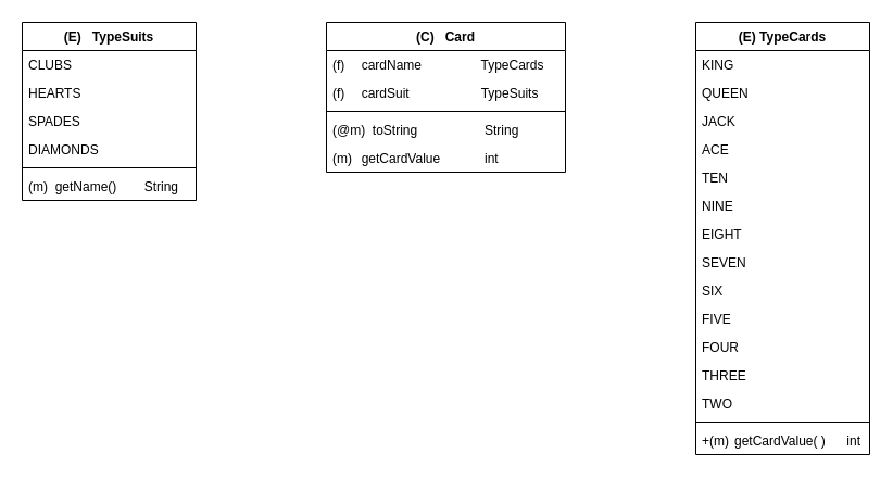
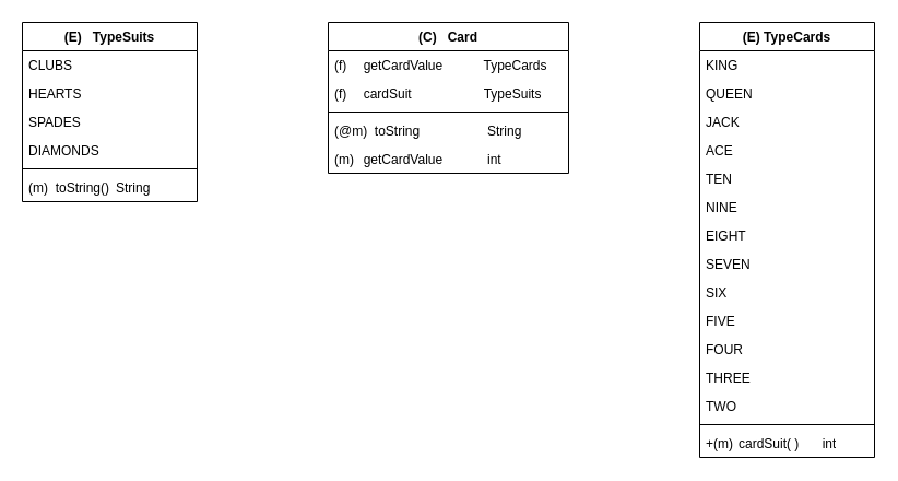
- <mxCell id="26" value="(f)&lt;span style=&quot;white-space: pre;&quot;&gt;&#09;&lt;/span&gt;cardName&lt;span style=&quot;&quot;&gt;&lt;span style=&quot;white-space: pre;&quot;&gt;&amp;nbsp;&amp;nbsp;&amp;nbsp;&amp;nbsp;&lt;/span&gt;&lt;/span&gt;&lt;span style=&quot;&quot;&gt;&lt;span style=&quot;white-space: pre;&quot;&gt;&amp;nbsp;&amp;nbsp;&amp;nbsp;&lt;span style=&quot;white-space: pre;&quot;&gt;&#09;&lt;/span&gt; &lt;/span&gt;&lt;/span&gt;TypeCards" style="text;strokeColor=none;fillColor=none;align=left;verticalAlign=top;spacingLeft=4;spacingRight=4;overflow=hidden;rotatable=0;points=[[0,0.5],[1,0.5]];portConstraint=eastwest;whiteSpace=wrap;html=1;" vertex="1" parent="25"><mxGeometry y="26" width="220" height="26" as="geometry" /></mxCell>
+ <mxCell id="26" value="(f)&lt;span style=&quot;white-space: pre;&quot;&gt;&#09;&lt;/span&gt;getCardValue&lt;span style=&quot;&quot;&gt;&lt;span style=&quot;white-space: pre;&quot;&gt;&amp;nbsp;&amp;nbsp;&amp;nbsp;&amp;nbsp;&lt;/span&gt;&lt;/span&gt;&lt;span style=&quot;&quot;&gt;&lt;span style=&quot;white-space: pre;&quot;&gt;&amp;nbsp;&amp;nbsp;&amp;nbsp;&lt;span style=&quot;white-space: pre;&quot;&gt;&#09;&lt;/span&gt; &lt;/span&gt;&lt;/span&gt;TypeCards" style="text;strokeColor=none;fillColor=none;align=left;verticalAlign=top;spacingLeft=4;spacingRight=4;overflow=hidden;rotatable=0;points=[[0,0.5],[1,0.5]];portConstraint=eastwest;whiteSpace=wrap;html=1;" vertex="1" parent="25"><mxGeometry y="26" width="220" height="26" as="geometry" /></mxCell>
- <mxCell id="24" value="(m)&amp;nbsp; getName()&lt;span style=&quot;white-space: pre;&quot;&gt;&#09;&lt;/span&gt;String" style="text;strokeColor=none;fillColor=none;align=left;verticalAlign=top;spacingLeft=4;spacingRight=4;overflow=hidden;rotatable=0;points=[[0,0.5],[1,0.5]];portConstraint=eastwest;whiteSpace=wrap;html=1;" vertex="1" parent="18"><mxGeometry y="138" width="160" height="26" as="geometry" /></mxCell>
+ <mxCell id="24" value="(m)&amp;nbsp; toString()&lt;span style=&quot;white-space: pre;&quot;&gt;&#09;&lt;/span&gt;String" style="text;strokeColor=none;fillColor=none;align=left;verticalAlign=top;spacingLeft=4;spacingRight=4;overflow=hidden;rotatable=0;points=[[0,0.5],[1,0.5]];portConstraint=eastwest;whiteSpace=wrap;html=1;" vertex="1" parent="18"><mxGeometry y="138" width="160" height="26" as="geometry" /></mxCell>
- <mxCell id="17" value="+(m)&lt;span style=&quot;white-space: pre;&quot;&gt;&#09; getCardValue( )&lt;span style=&quot;white-space: pre;&quot;&gt;&#09;&lt;/span&gt;int&lt;/span&gt;" style="text;strokeColor=none;fillColor=none;align=left;verticalAlign=top;spacingLeft=4;spacingRight=4;overflow=hidden;rotatable=0;points=[[0,0.5],[1,0.5]];portConstraint=eastwest;whiteSpace=wrap;html=1;" vertex="1" parent="2"><mxGeometry y="372" width="160" height="26" as="geometry" /></mxCell>
+ <mxCell id="17" value="+(m)&lt;span style=&quot;white-space: pre;&quot;&gt;&#09; cardSuit( )&lt;span style=&quot;white-space: pre;&quot;&gt;&#09;&lt;/span&gt;int&lt;/span&gt;" style="text;strokeColor=none;fillColor=none;align=left;verticalAlign=top;spacingLeft=4;spacingRight=4;overflow=hidden;rotatable=0;points=[[0,0.5],[1,0.5]];portConstraint=eastwest;whiteSpace=wrap;html=1;" vertex="1" parent="2"><mxGeometry y="372" width="160" height="26" as="geometry" /></mxCell>
